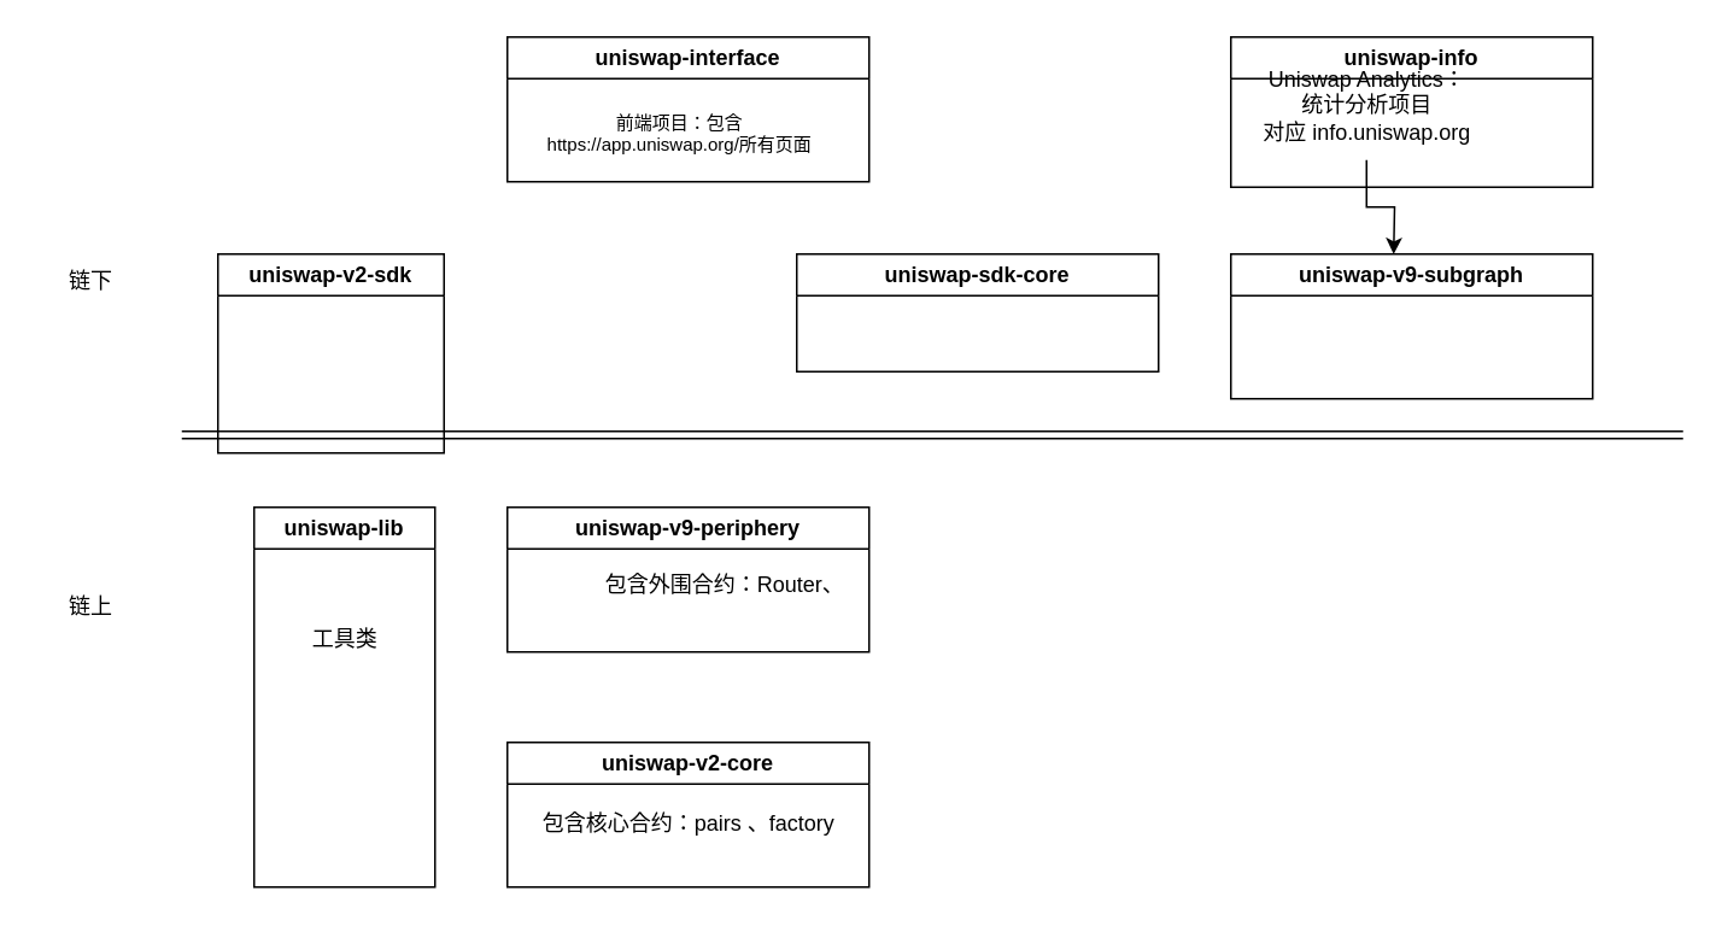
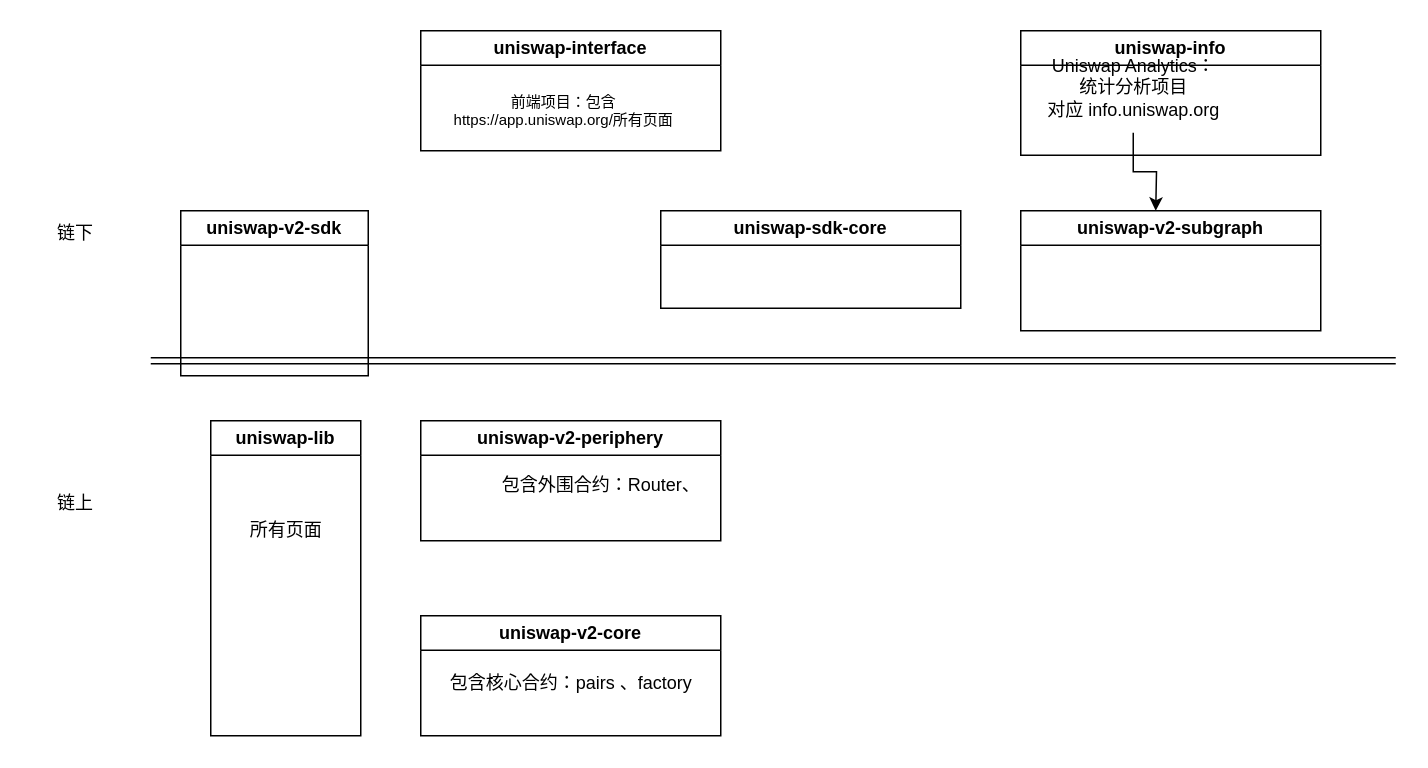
- <mxCell id="13" value="uniswap-v9-subgraph" style="swimlane;whiteSpace=wrap;html=1;" parent="1" vertex="1"><mxGeometry x="680" y="140" width="200" height="80" as="geometry" /></mxCell>
+ <mxCell id="13" value="uniswap-v2-subgraph" style="swimlane;whiteSpace=wrap;html=1;" parent="1" vertex="1"><mxGeometry x="680" y="140" width="200" height="80" as="geometry" /></mxCell>
- <mxCell id="6" value="uniswap-v9-periphery" style="swimlane;whiteSpace=wrap;html=1;" parent="1" vertex="1"><mxGeometry x="280" y="280" width="200" height="80" as="geometry" /></mxCell>
+ <mxCell id="6" value="uniswap-v2-periphery" style="swimlane;whiteSpace=wrap;html=1;" parent="1" vertex="1"><mxGeometry x="280" y="280" width="200" height="80" as="geometry" /></mxCell>
- <mxCell id="10" value="工具类" style="text;html=1;align=center;verticalAlign=middle;resizable=0;points=[];autosize=1;strokeColor=none;fillColor=none;" vertex="1" parent="9"><mxGeometry x="20" y="58" width="60" height="30" as="geometry" /></mxCell>
+ <mxCell id="10" value="所有页面" style="text;html=1;align=center;verticalAlign=middle;resizable=0;points=[];autosize=1;strokeColor=none;fillColor=none;" vertex="1" parent="9"><mxGeometry x="20" y="58" width="60" height="30" as="geometry" /></mxCell>
